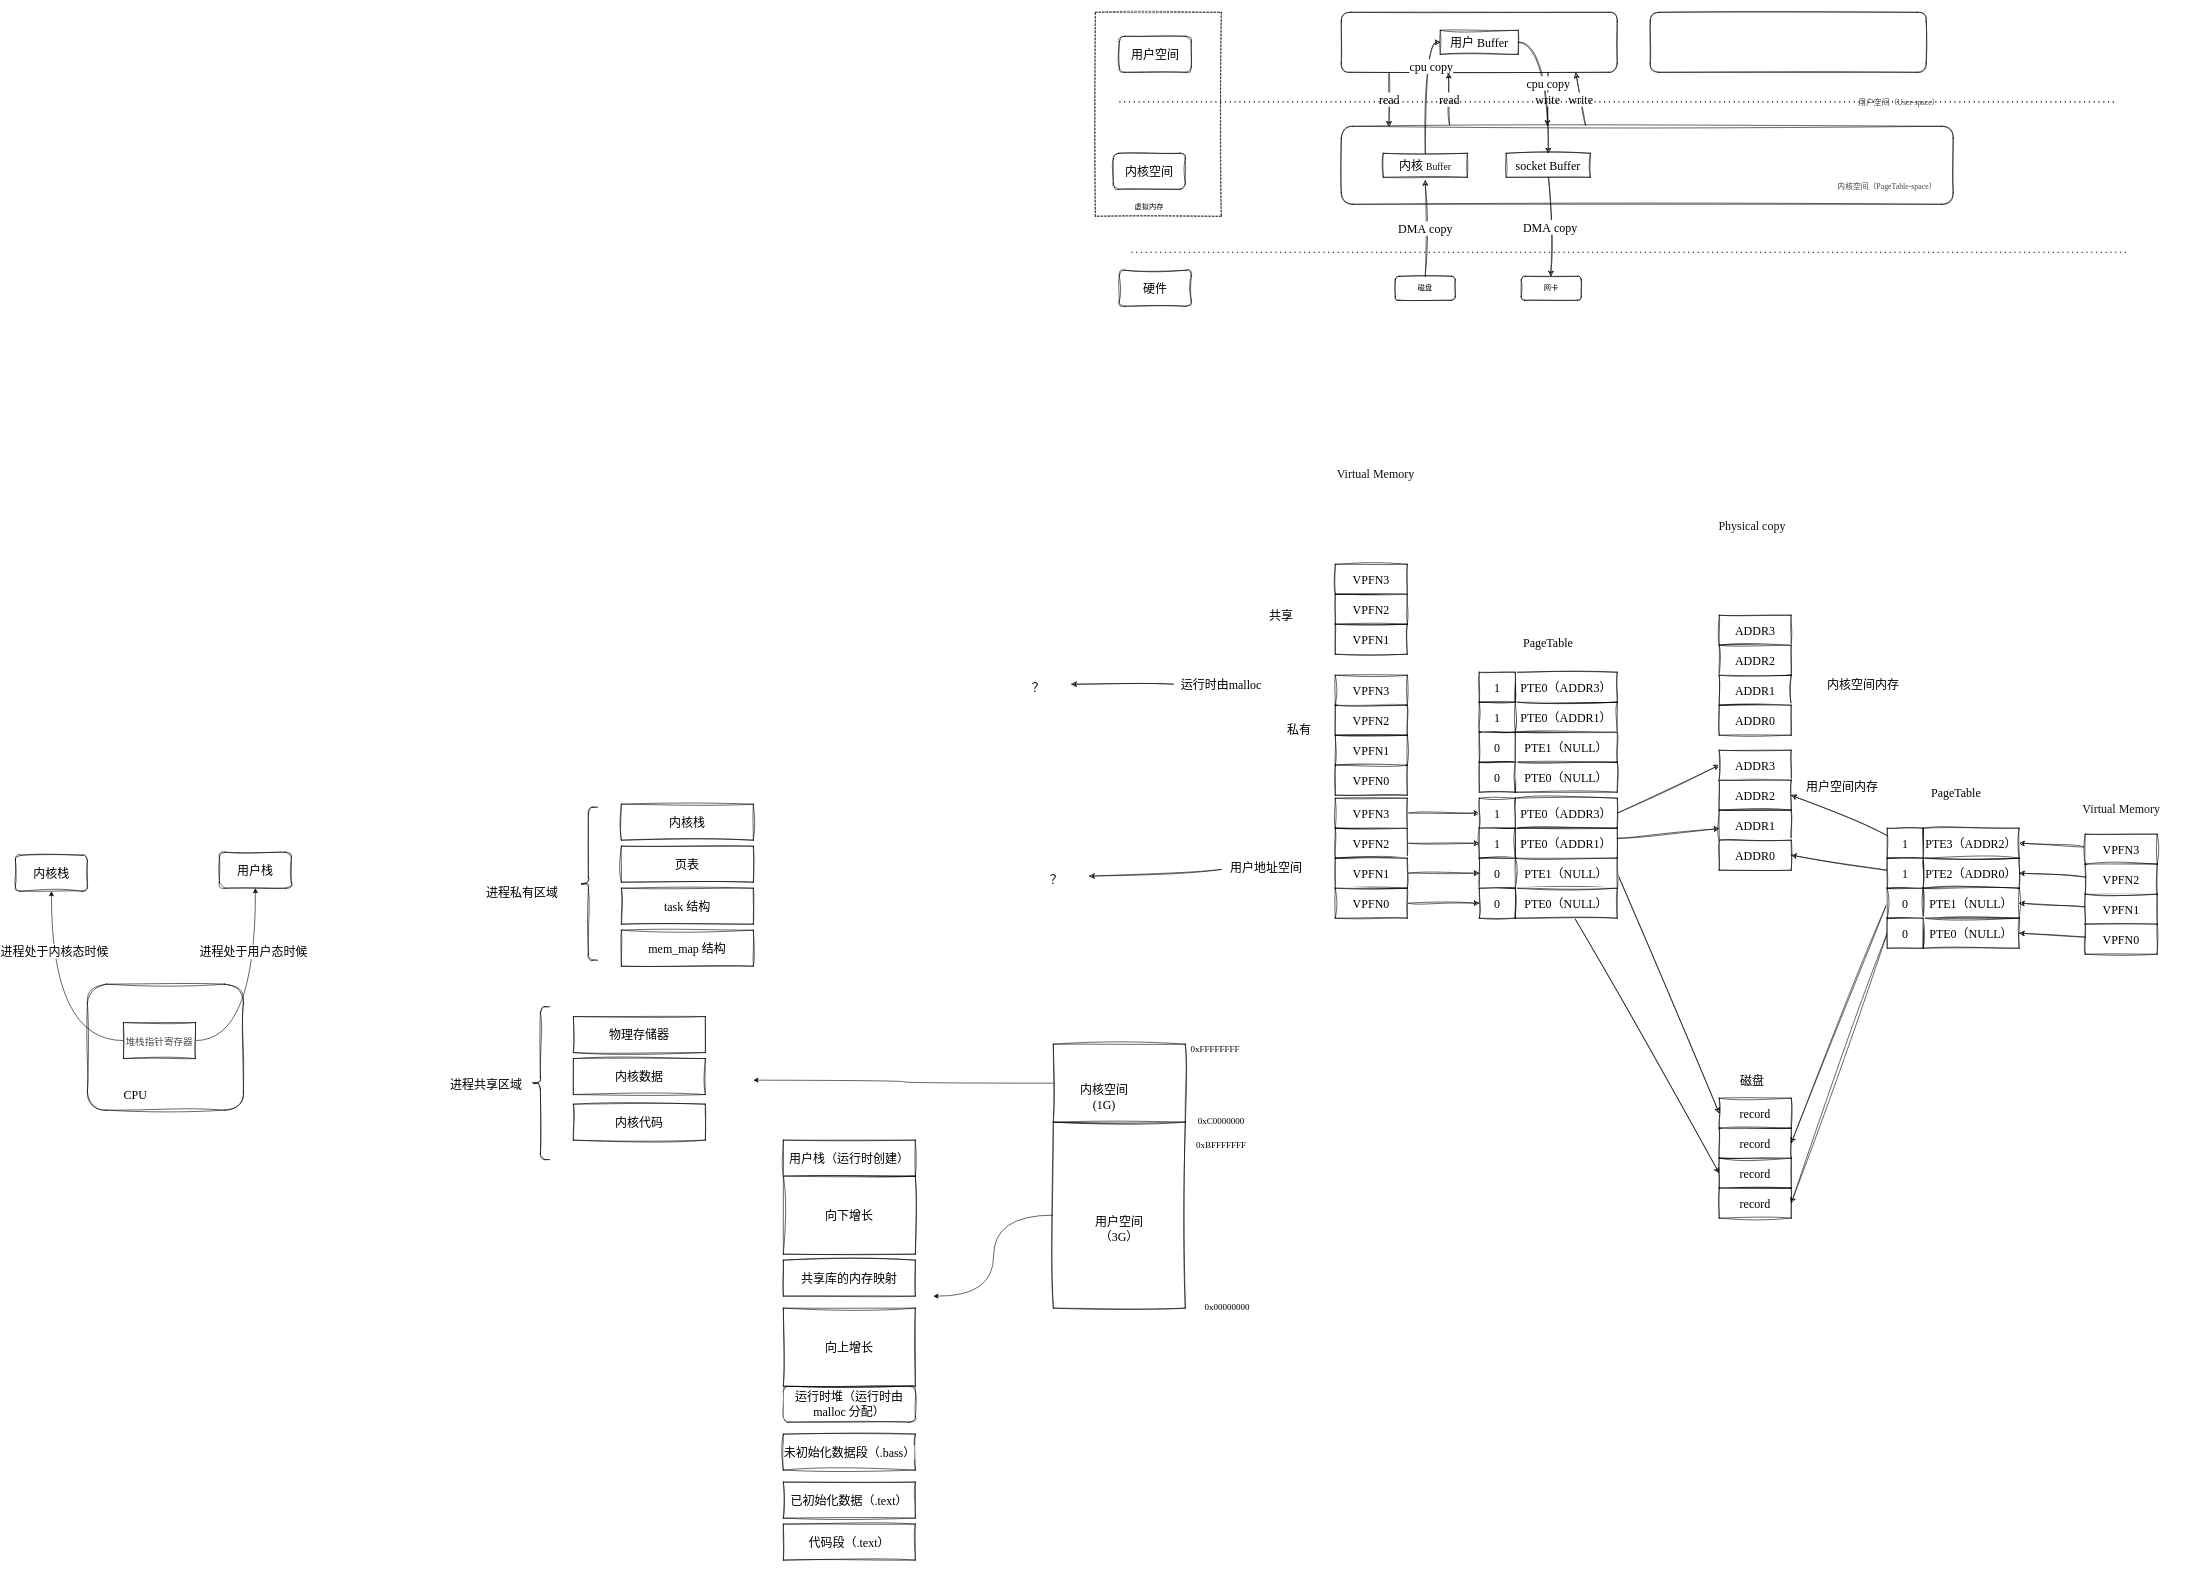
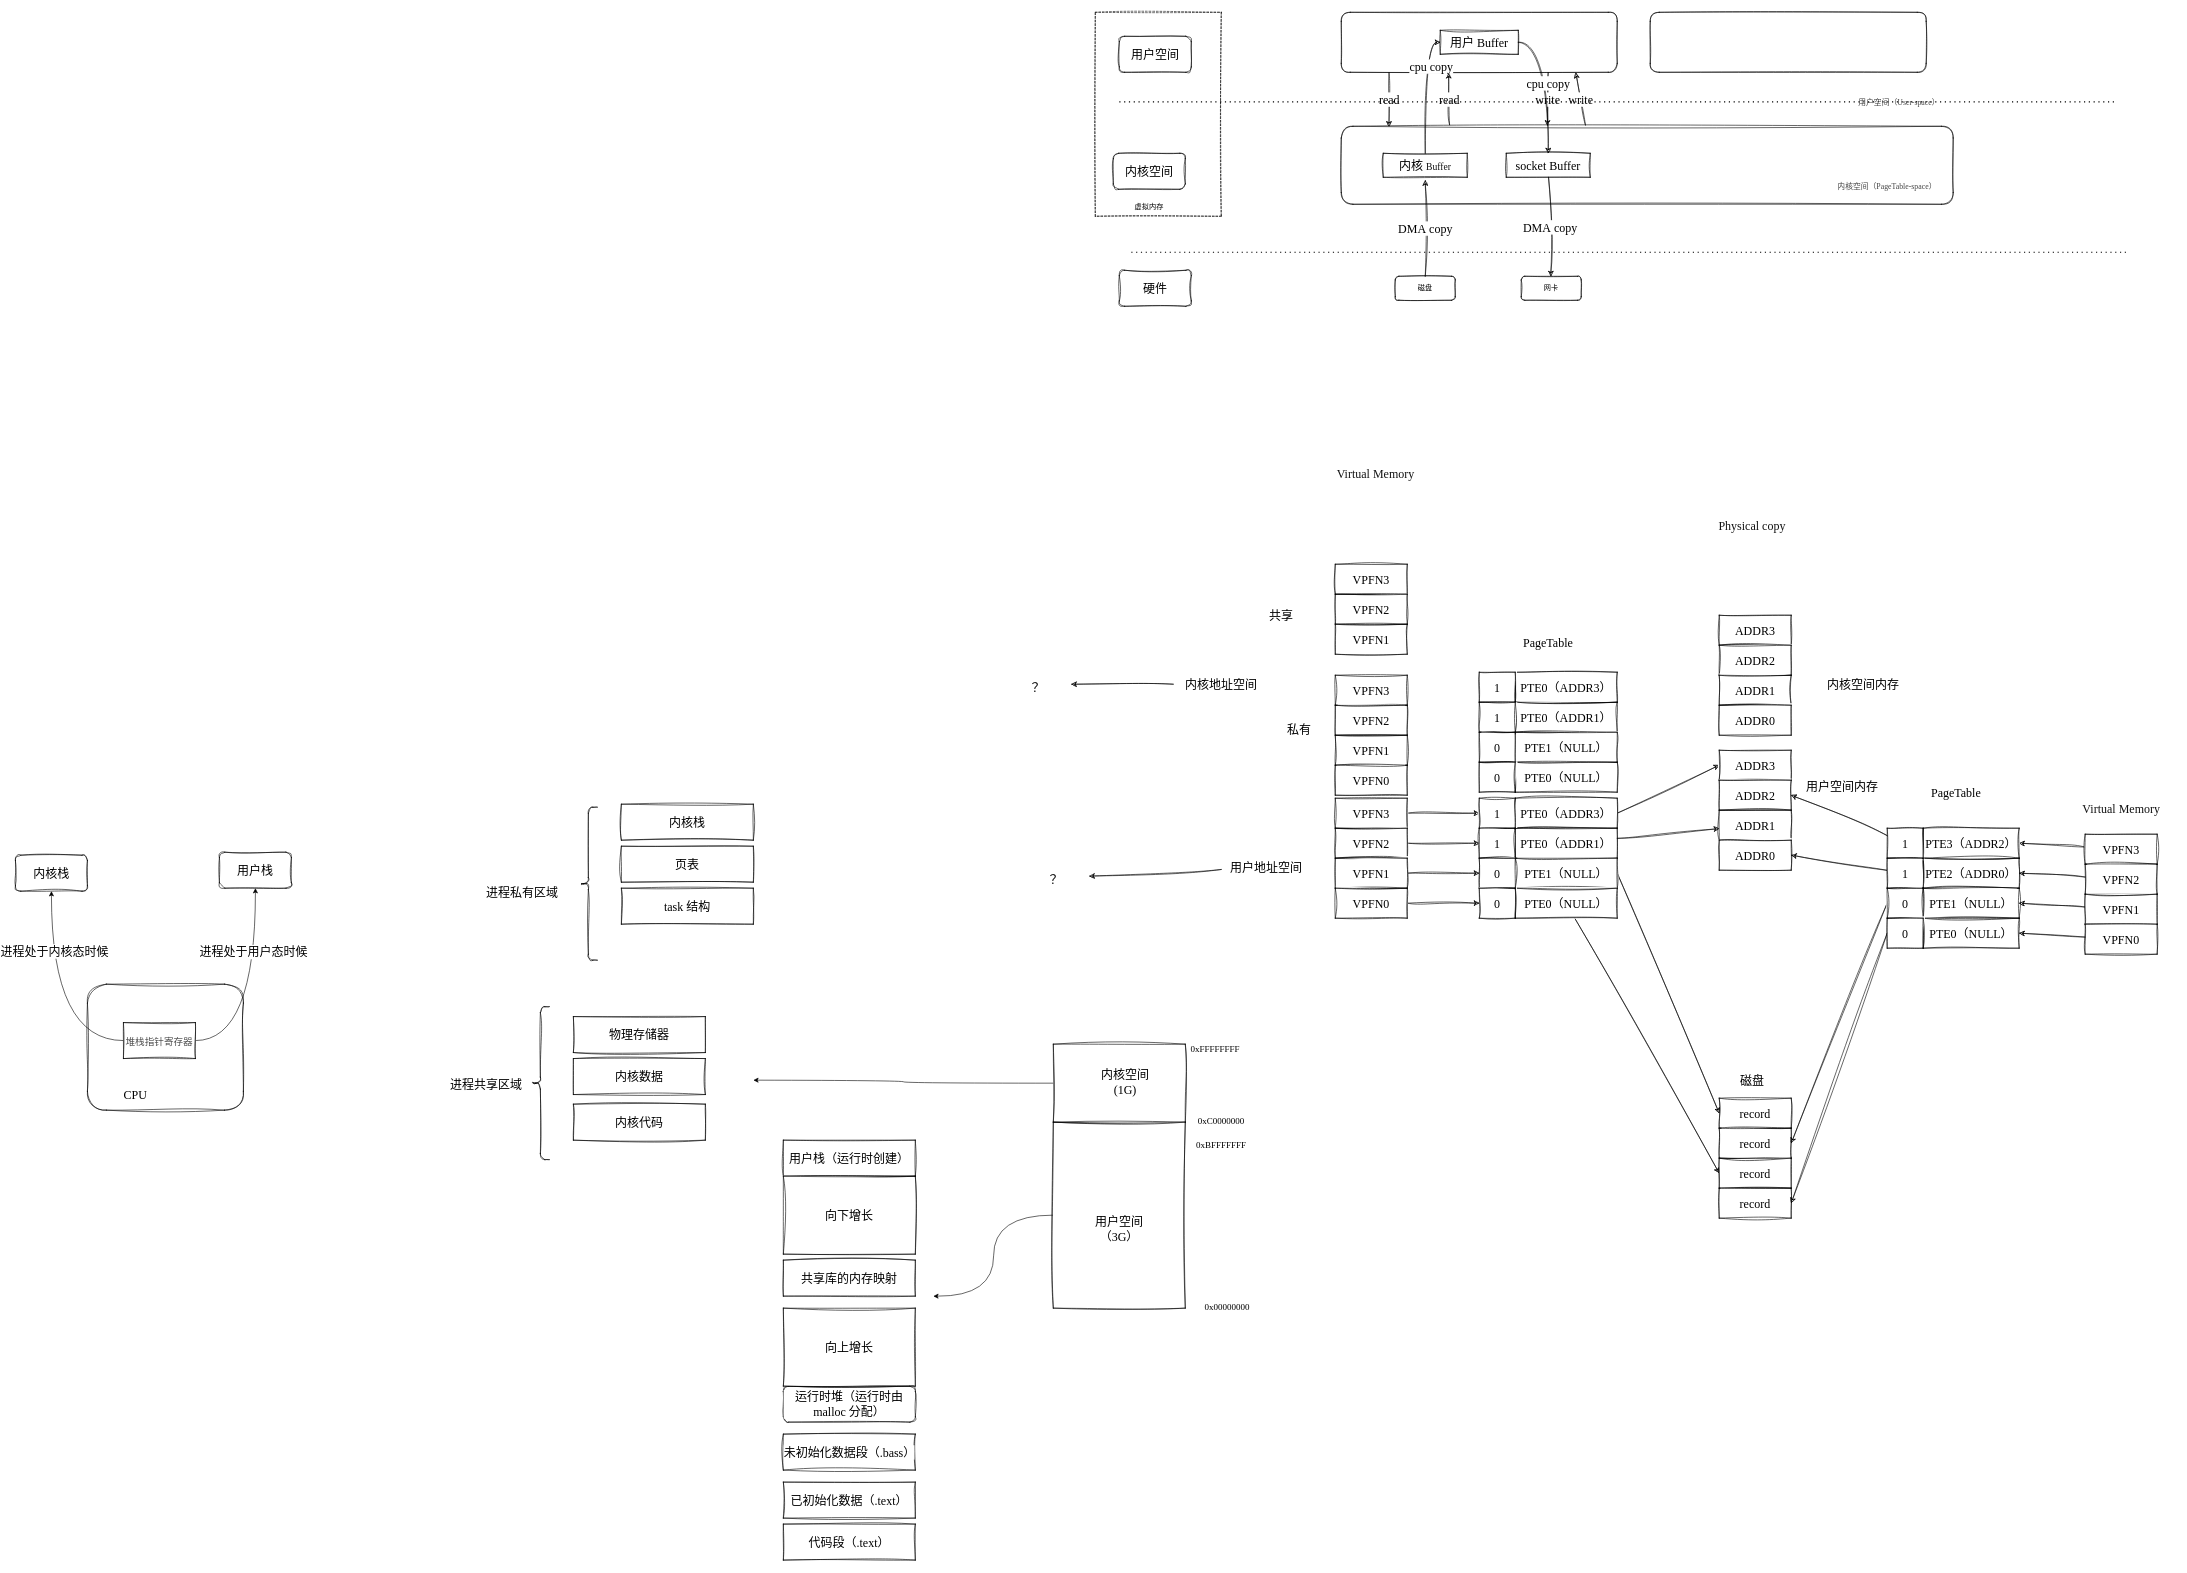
- <mxCell id="68" value="运行时由malloc" style="text;html=1;strokeColor=none;fillColor=none;align=center;verticalAlign=middle;whiteSpace=wrap;rounded=0;labelBackgroundColor=none;sketch=1;hachureGap=4;jiggle=2;fontFamily=Architects Daughter;fontSource=https%3A%2F%2Ffonts.googleapis.com%2Fcss%3Ffamily%3DArchitects%2BDaughter;fontSize=20;" vertex="1" parent="1"><mxGeometry x="1950" y="1125" width="160" height="30" as="geometry" /></mxCell>
+ <mxCell id="68" value="内核地址空间" style="text;html=1;strokeColor=none;fillColor=none;align=center;verticalAlign=middle;whiteSpace=wrap;rounded=0;labelBackgroundColor=none;sketch=1;hachureGap=4;jiggle=2;fontFamily=Architects Daughter;fontSource=https%3A%2F%2Ffonts.googleapis.com%2Fcss%3Ffamily%3DArchitects%2BDaughter;fontSize=20;" vertex="1" parent="1"><mxGeometry x="1950" y="1125" width="160" height="30" as="geometry" /></mxCell>
- <mxCell id="132" value="mem_map 结构" style="rounded=0;whiteSpace=wrap;html=1;labelBackgroundColor=#FFFFFF;sketch=1;hachureGap=4;jiggle=2;fontFamily=Architects Daughter;fontSource=https%3A%2F%2Ffonts.googleapis.com%2Fcss%3Ffamily%3DArchitects%2BDaughter;fontSize=20;fillColor=default;" vertex="1" parent="1"><mxGeometry x="1030" y="1550" width="220" height="60" as="geometry" /></mxCell>
- <mxCell id="112" value="内核空间&lt;br&gt;(1G)" style="text;html=1;strokeColor=none;fillColor=none;align=center;verticalAlign=middle;whiteSpace=wrap;rounded=0;labelBackgroundColor=none;sketch=1;hachureGap=4;jiggle=2;fontFamily=Architects Daughter;fontSource=https%3A%2F%2Ffonts.googleapis.com%2Fcss%3Ffamily%3DArchitects%2BDaughter;fontSize=20;" vertex="1" parent="1"><mxGeometry x="1785" y="1810" width="100" height="35" as="geometry" /></mxCell>
+ <mxCell id="112" value="内核空间&lt;br&gt;(1G)" style="text;html=1;strokeColor=none;fillColor=none;align=center;verticalAlign=middle;whiteSpace=wrap;rounded=0;labelBackgroundColor=none;sketch=1;hachureGap=4;jiggle=2;fontFamily=Architects Daughter;fontSource=https%3A%2F%2Ffonts.googleapis.com%2Fcss%3Ffamily%3DArchitects%2BDaughter;fontSize=20;" vertex="1" parent="1"><mxGeometry x="1820" y="1785" width="100" height="35" as="geometry" /></mxCell>
